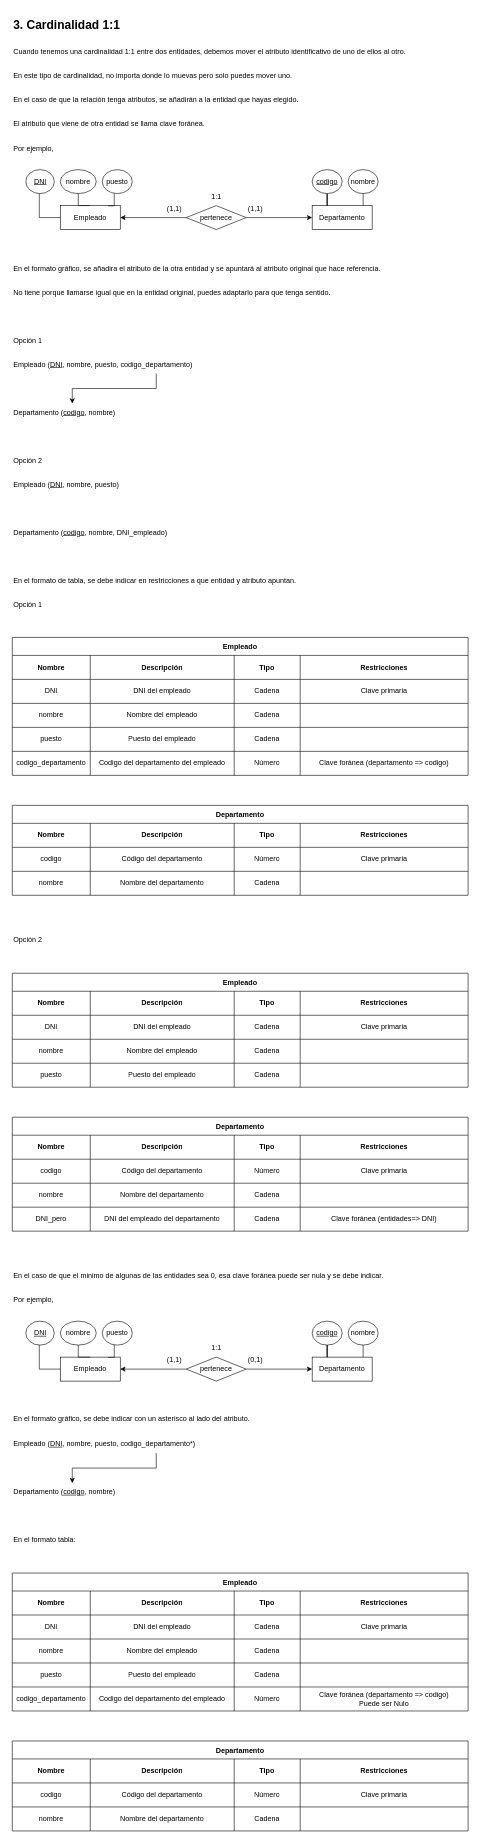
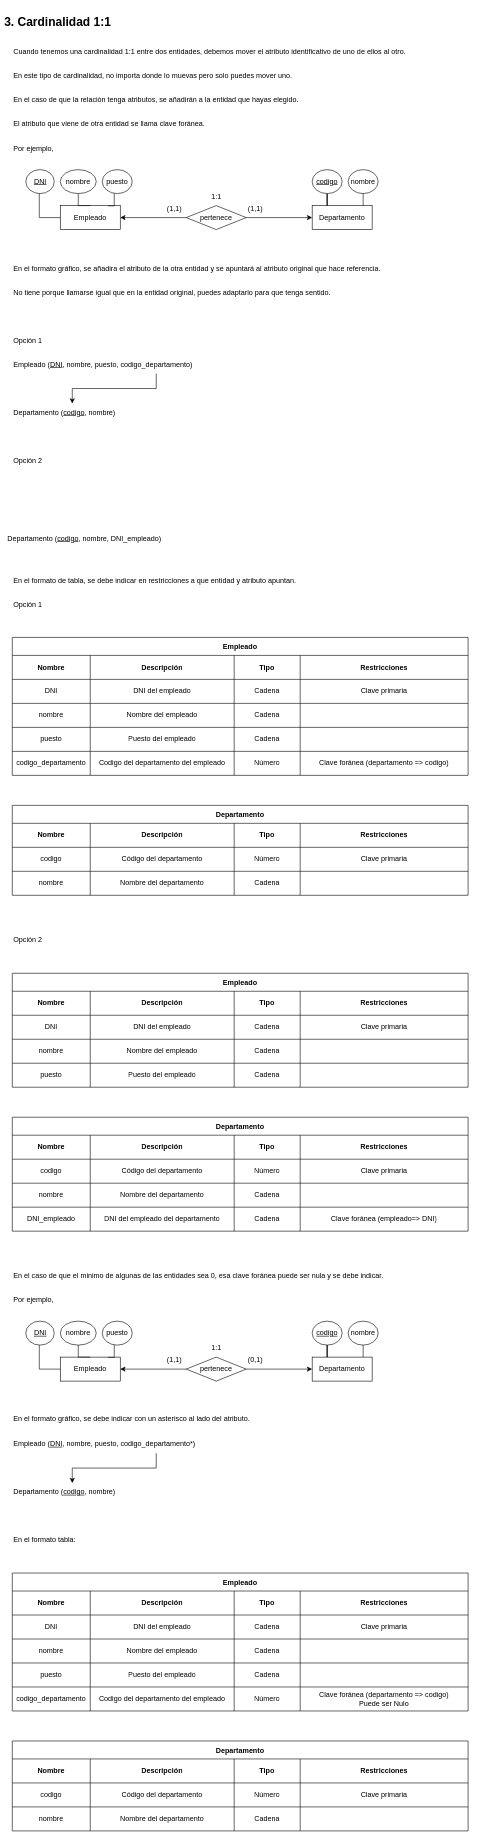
- <mxCell id="2" value="3. Cardinalidad 1:1" style="text;html=1;align=left;verticalAlign=middle;resizable=0;points=[];autosize=1;strokeColor=none;fillColor=none;strokeWidth=0;fontSize=20;fontStyle=1" parent="1" vertex="1"><mxGeometry x="20" y="20" width="190" height="40" as="geometry" /></mxCell>
+ <mxCell id="2" value="3. Cardinalidad 1:1" style="text;html=1;align=left;verticalAlign=middle;resizable=0;points=[];autosize=1;strokeColor=none;fillColor=none;strokeWidth=0;fontSize=20;fontStyle=1" parent="1" vertex="1"><mxGeometry x="5" y="15" width="190" height="40" as="geometry" /></mxCell>
- <mxCell id="32" value="Empleado (&lt;u&gt;DNI&lt;/u&gt;, nombre, puesto)" style="text;html=1;align=left;verticalAlign=middle;resizable=0;points=[];autosize=1;strokeColor=none;fillColor=none;" parent="1" vertex="1"><mxGeometry x="20" y="792" width="200" height="30" as="geometry" /></mxCell>
- <mxCell id="33" value="Departamento (&lt;u&gt;codigo&lt;/u&gt;, nombre, DNI_empleado)" style="text;html=1;align=left;verticalAlign=middle;resizable=0;points=[];autosize=1;strokeColor=none;fillColor=none;" parent="1" vertex="1"><mxGeometry x="20" y="872" width="280" height="30" as="geometry" /></mxCell>
+ <mxCell id="33" value="Departamento (&lt;u&gt;codigo&lt;/u&gt;, nombre, DNI_empleado)" style="text;html=1;align=left;verticalAlign=middle;resizable=0;points=[];autosize=1;strokeColor=none;fillColor=none;" parent="1" vertex="1"><mxGeometry x="10" y="882" width="280" height="30" as="geometry" /></mxCell>
- <mxCell id="117" value="DNI_pero" style="shape=partialRectangle;html=1;whiteSpace=wrap;connectable=0;strokeColor=inherit;overflow=hidden;fillColor=none;top=0;left=0;bottom=0;right=0;pointerEvents=1;" parent="116" vertex="1"><mxGeometry width="130" height="40" as="geometry"><mxRectangle width="130" height="40" as="alternateBounds" /></mxGeometry></mxCell>
+ <mxCell id="117" value="DNI_empleado" style="shape=partialRectangle;html=1;whiteSpace=wrap;connectable=0;strokeColor=inherit;overflow=hidden;fillColor=none;top=0;left=0;bottom=0;right=0;pointerEvents=1;" parent="116" vertex="1"><mxGeometry width="130" height="40" as="geometry"><mxRectangle width="130" height="40" as="alternateBounds" /></mxGeometry></mxCell>
- <mxCell id="120" value="Clave foránea (entidades=&amp;gt; DNI)" style="shape=partialRectangle;html=1;whiteSpace=wrap;connectable=0;strokeColor=inherit;overflow=hidden;fillColor=none;top=0;left=0;bottom=0;right=0;pointerEvents=1;" parent="116" vertex="1"><mxGeometry x="480" width="280" height="40" as="geometry"><mxRectangle width="280" height="40" as="alternateBounds" /></mxGeometry></mxCell>
+ <mxCell id="120" value="Clave foránea (empleado=&amp;gt; DNI)" style="shape=partialRectangle;html=1;whiteSpace=wrap;connectable=0;strokeColor=inherit;overflow=hidden;fillColor=none;top=0;left=0;bottom=0;right=0;pointerEvents=1;" parent="116" vertex="1"><mxGeometry x="480" width="280" height="40" as="geometry"><mxRectangle width="280" height="40" as="alternateBounds" /></mxGeometry></mxCell>
